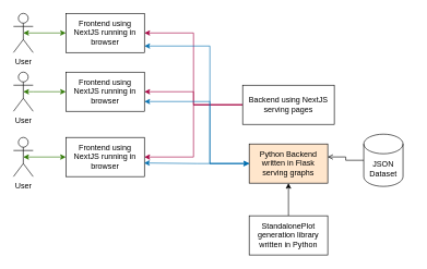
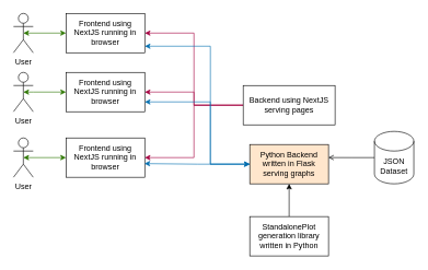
- <mxCell id="22" value="JSON Dataset" style="shape=cylinder3;whiteSpace=wrap;html=1;boundedLbl=1;backgroundOutline=1;size=15;" vertex="1" parent="1"><mxGeometry x="555" y="205" width="60" height="80" as="geometry" /></mxCell>
+ <mxCell id="22" value="JSON Dataset" style="shape=cylinder3;whiteSpace=wrap;html=1;boundedLbl=1;backgroundOutline=1;size=15;" vertex="1" parent="1"><mxGeometry x="570" y="200" width="60" height="80" as="geometry" /></mxCell>
